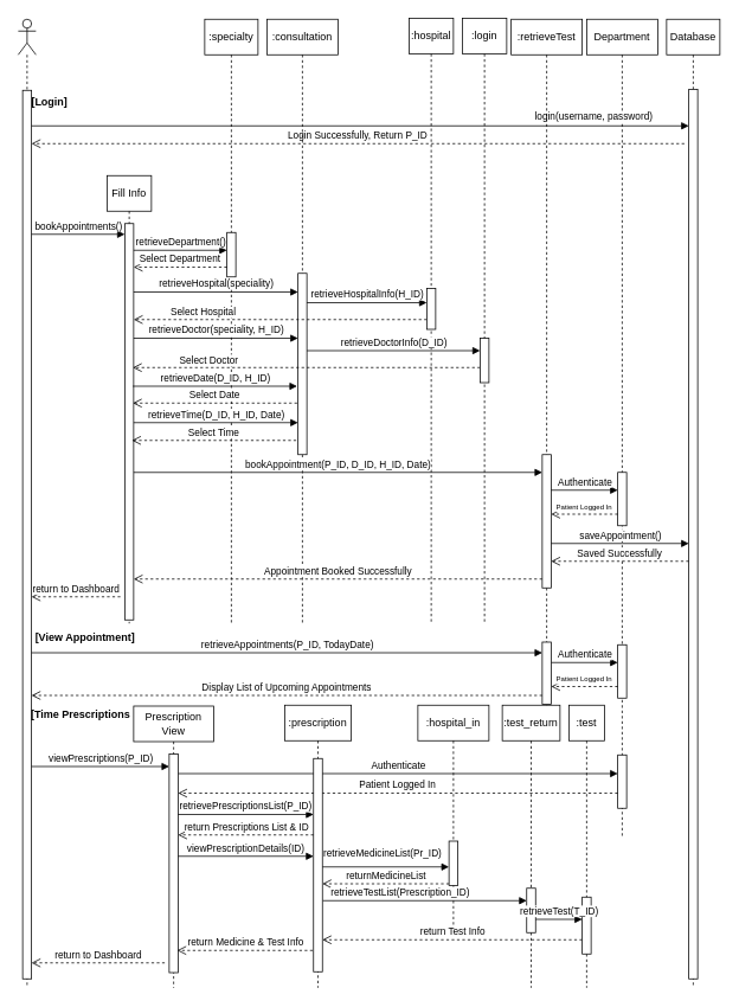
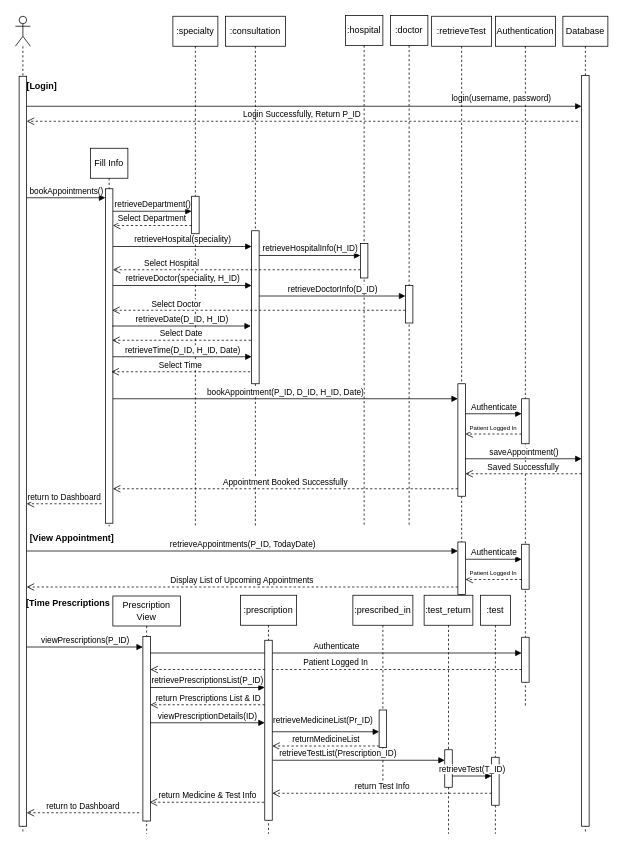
- <mxCell id="35" value=":login" style="shape=umlLifeline;perimeter=lifelinePerimeter;whiteSpace=wrap;html=1;container=1;dropTarget=0;collapsible=0;recursiveResize=0;outlineConnect=0;portConstraint=eastwest;newEdgeStyle={&quot;curved&quot;:0,&quot;rounded&quot;:0};" parent="1" vertex="1"><mxGeometry x="520" y="20" width="50" height="681" as="geometry" /></mxCell>
+ <mxCell id="35" value=":doctor" style="shape=umlLifeline;perimeter=lifelinePerimeter;whiteSpace=wrap;html=1;container=1;dropTarget=0;collapsible=0;recursiveResize=0;outlineConnect=0;portConstraint=eastwest;newEdgeStyle={&quot;curved&quot;:0,&quot;rounded&quot;:0};" parent="1" vertex="1"><mxGeometry x="520" y="20" width="50" height="681" as="geometry" /></mxCell>
- <mxCell id="8" value="Department" style="shape=umlLifeline;perimeter=lifelinePerimeter;whiteSpace=wrap;html=1;container=1;dropTarget=0;collapsible=0;recursiveResize=0;outlineConnect=0;portConstraint=eastwest;newEdgeStyle={&quot;curved&quot;:0,&quot;rounded&quot;:0};" parent="1" vertex="1"><mxGeometry x="660" y="21" width="80" height="920" as="geometry" /></mxCell>
+ <mxCell id="8" value="Authentication" style="shape=umlLifeline;perimeter=lifelinePerimeter;whiteSpace=wrap;html=1;container=1;dropTarget=0;collapsible=0;recursiveResize=0;outlineConnect=0;portConstraint=eastwest;newEdgeStyle={&quot;curved&quot;:0,&quot;rounded&quot;:0};" parent="1" vertex="1"><mxGeometry x="660" y="21" width="80" height="920" as="geometry" /></mxCell>
- <mxCell id="62" value=":hospital_in" style="shape=umlLifeline;perimeter=lifelinePerimeter;whiteSpace=wrap;html=1;container=1;dropTarget=0;collapsible=0;recursiveResize=0;outlineConnect=0;portConstraint=eastwest;newEdgeStyle={&quot;curved&quot;:0,&quot;rounded&quot;:0};" parent="1" vertex="1"><mxGeometry x="470" y="793" width="80" height="254" as="geometry" /></mxCell>
+ <mxCell id="62" value=":prescribed_in" style="shape=umlLifeline;perimeter=lifelinePerimeter;whiteSpace=wrap;html=1;container=1;dropTarget=0;collapsible=0;recursiveResize=0;outlineConnect=0;portConstraint=eastwest;newEdgeStyle={&quot;curved&quot;:0,&quot;rounded&quot;:0};" parent="1" vertex="1"><mxGeometry x="470" y="793" width="80" height="254" as="geometry" /></mxCell>
